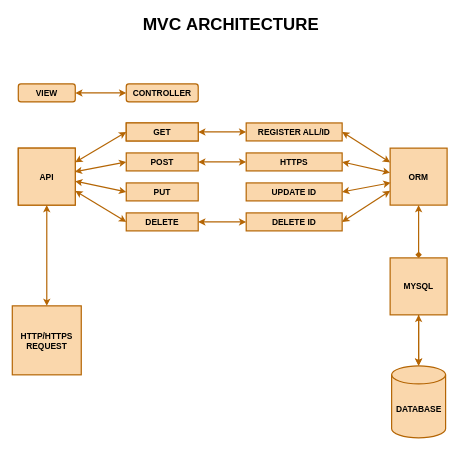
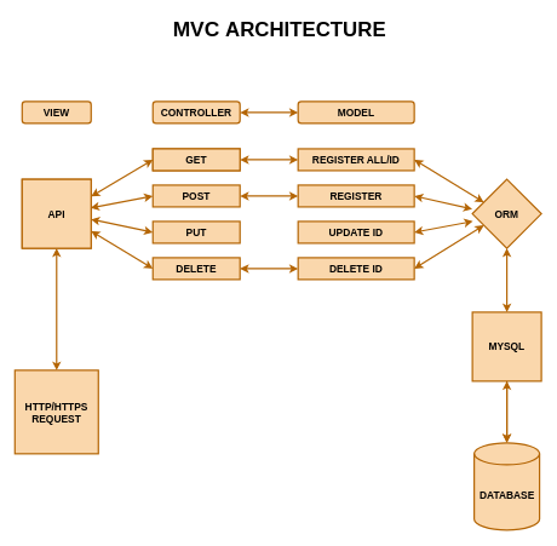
- <mxCell id="33" value="" style="endArrow=classic;startArrow=classic;html=1;fontSize=14;fontColor=#000000;entryX=0;entryY=0.5;entryDx=0;entryDy=0;exitX=1;exitY=0.5;exitDx=0;exitDy=0;fillColor=#fad7ac;strokeColor=#b46504;fontStyle=1;shadow=0;sketch=0;strokeWidth=2;" parent="1" source="30" target="31" edge="1"><mxGeometry width="50" height="50" relative="1" as="geometry"><mxPoint x="150" y="159" as="sourcePoint" /><mxPoint x="175" y="109" as="targetPoint" /></mxGeometry></mxCell>
+ <mxCell id="34" value="" style="endArrow=classic;startArrow=classic;html=1;fontSize=14;fontColor=#000000;entryX=0;entryY=0.5;entryDx=0;entryDy=0;exitX=1;exitY=0.5;exitDx=0;exitDy=0;fillColor=#fad7ac;strokeColor=#b46504;fontStyle=1;shadow=0;sketch=0;strokeWidth=2;" parent="1" source="31" target="32" edge="1"><mxGeometry width="50" height="50" relative="1" as="geometry"><mxPoint x="325" y="119" as="sourcePoint" /><mxPoint x="410" y="119" as="targetPoint" /></mxGeometry></mxCell>
+ <mxCell id="32" value="MODEL" style="rounded=1;whiteSpace=wrap;html=1;labelBackgroundColor=none;labelBorderColor=none;fontSize=14;fillColor=#fad7ac;strokeColor=#b46504;fontStyle=1;shadow=0;sketch=0;strokeWidth=2;fontColor=#000000;" parent="1" vertex="1"><mxGeometry x="410" y="139" width="160" height="30" as="geometry" /></mxCell>
- <mxCell id="12" value="HTTPS" style="whiteSpace=wrap;html=1;fontSize=14;fillColor=#fad7ac;strokeColor=#b46504;fontStyle=1;shadow=0;sketch=0;strokeWidth=2;fontColor=#000000;" parent="1" vertex="1"><mxGeometry x="410" y="254" width="160" height="30" as="geometry" /></mxCell>
+ <mxCell id="12" value="REGISTER" style="whiteSpace=wrap;html=1;fontSize=14;fillColor=#fad7ac;strokeColor=#b46504;fontStyle=1;shadow=0;sketch=0;strokeWidth=2;fontColor=#000000;" parent="1" vertex="1"><mxGeometry x="410" y="254" width="160" height="30" as="geometry" /></mxCell>
- <mxCell id="18" value="ORM" style="whiteSpace=wrap;html=1;aspect=fixed;fontSize=14;fontStyle=1;fillColor=#fad7ac;strokeColor=#b46504;shadow=0;sketch=0;strokeWidth=2;fontColor=#000000;" parent="1" vertex="1"><mxGeometry x="650" y="246" width="95" height="95" as="geometry" /></mxCell>
+ <mxCell id="18" value="ORM" style="rhombus;whiteSpace=wrap;html=1;aspect=fixed;fontSize=14;fontStyle=1;fillColor=#fad7ac;strokeColor=#b46504;shadow=0;sketch=0;strokeWidth=2;fontColor=#000000;" parent="1" vertex="1"><mxGeometry x="650" y="246" width="95" height="95" as="geometry" /></mxCell>
- <mxCell id="23" value="" style="endArrow=diamond;startArrow=classic;html=1;exitX=0.5;exitY=1;exitDx=0;exitDy=0;entryX=0.5;entryY=0;entryDx=0;entryDy=0;fillColor=#fad7ac;strokeColor=#b46504;fontColor=#000000;fontStyle=1;shadow=0;sketch=0;strokeWidth=2;" parent="1" source="18" target="25" edge="1"><mxGeometry width="50" height="50" relative="1" as="geometry"><mxPoint x="630" y="319" as="sourcePoint" /><mxPoint x="698" y="419" as="targetPoint" /></mxGeometry></mxCell>
+ <mxCell id="23" value="" style="endArrow=classic;startArrow=classic;html=1;exitX=0.5;exitY=1;exitDx=0;exitDy=0;entryX=0.5;entryY=0;entryDx=0;entryDy=0;fillColor=#fad7ac;strokeColor=#b46504;fontColor=#000000;fontStyle=1;shadow=0;sketch=0;strokeWidth=2;" parent="1" source="18" target="25" edge="1"><mxGeometry width="50" height="50" relative="1" as="geometry"><mxPoint x="630" y="319" as="sourcePoint" /><mxPoint x="698" y="419" as="targetPoint" /></mxGeometry></mxCell>
